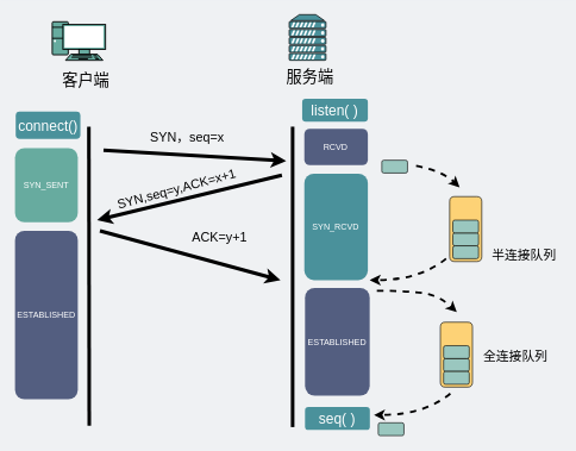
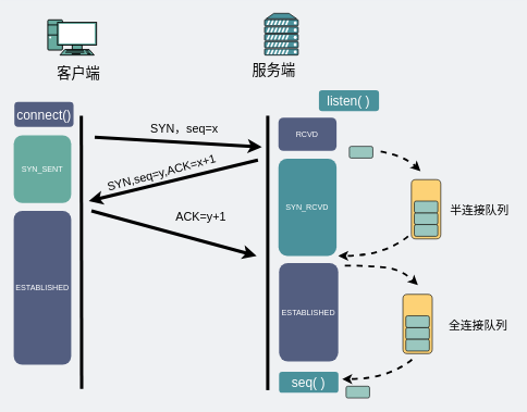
- <mxCell id="5" value="服务端" style="text;html=1;strokeColor=none;fillColor=none;align=center;verticalAlign=middle;whiteSpace=wrap;rounded=0;fontSize=22;" parent="1" vertex="1"><mxGeometry x="344" y="98" width="179" height="20" as="geometry" /></mxCell>
+ <mxCell id="5" value="服务端" style="text;html=1;strokeColor=none;fillColor=none;align=center;verticalAlign=middle;whiteSpace=wrap;rounded=0;fontSize=22;" parent="1" vertex="1"><mxGeometry x="329" y="98" width="179" height="20" as="geometry" /></mxCell>
- <mxCell id="21" value="&lt;span style=&quot;font-size: 20px&quot;&gt;listen( )&lt;/span&gt;" style="rounded=1;whiteSpace=wrap;html=1;strokeColor=none;fontColor=#FFFFFF;fillColor=#4A919B;" parent="1" vertex="1"><mxGeometry x="422.41" y="138" width="92" height="32" as="geometry" /></mxCell>
+ <mxCell id="21" value="&lt;span style=&quot;font-size: 20px&quot;&gt;listen( )&lt;/span&gt;" style="rounded=1;whiteSpace=wrap;html=1;strokeColor=none;fontColor=#FFFFFF;fillColor=#4A919B;" parent="1" vertex="1"><mxGeometry x="487.41" y="138" width="92" height="32" as="geometry" /></mxCell>
- <mxCell id="20" value="&lt;span style=&quot;font-size: 20px&quot;&gt;connect()&lt;/span&gt;" style="rounded=1;whiteSpace=wrap;html=1;strokeColor=none;fillColor=#4A919B;fontColor=#FFFFFF;" parent="1" vertex="1"><mxGeometry x="21" y="156" width="90.59" height="38" as="geometry" /></mxCell>
+ <mxCell id="20" value="&lt;span style=&quot;font-size: 20px&quot;&gt;connect()&lt;/span&gt;" style="rounded=1;whiteSpace=wrap;html=1;strokeColor=none;fillColor=#535e80;fontColor=#FFFFFF;" parent="1" vertex="1"><mxGeometry x="21" y="156" width="90.59" height="38" as="geometry" /></mxCell>
- <mxCell id="8" value="&lt;font style=&quot;font-size: 18px&quot;&gt;SYN，seq=x&lt;/font&gt;" style="text;html=1;strokeColor=none;fillColor=none;align=center;verticalAlign=middle;whiteSpace=wrap;rounded=0;fontSize=20;" parent="1" vertex="1"><mxGeometry x="191" y="181" width="141" height="21" as="geometry" /></mxCell>
+ <mxCell id="8" value="&lt;font style=&quot;font-size: 18px&quot;&gt;SYN，seq=x&lt;/font&gt;" style="text;html=1;strokeColor=none;fillColor=none;align=center;verticalAlign=middle;whiteSpace=wrap;rounded=0;fontSize=20;" parent="1" vertex="1"><mxGeometry x="211" y="186" width="141" height="21" as="geometry" /></mxCell>
- <mxCell id="23" value="&lt;font style=&quot;font-size: 18px&quot;&gt;半连接队列&lt;/font&gt;" style="text;html=1;strokeColor=none;fillColor=none;align=center;verticalAlign=middle;whiteSpace=wrap;rounded=0;" parent="1" vertex="1"><mxGeometry x="683" y="339" width="101" height="38" as="geometry" /></mxCell>
+ <mxCell id="23" value="&lt;font style=&quot;font-size: 18px&quot;&gt;半连接队列&lt;/font&gt;" style="text;html=1;strokeColor=none;fillColor=none;align=center;verticalAlign=middle;whiteSpace=wrap;rounded=0;" parent="1" vertex="1"><mxGeometry x="683" y="304" width="101" height="38" as="geometry" /></mxCell>
- <mxCell id="25" value="&lt;font style=&quot;font-size: 18px&quot;&gt;全连接队列&lt;/font&gt;" style="text;html=1;strokeColor=none;fillColor=none;align=center;verticalAlign=middle;whiteSpace=wrap;rounded=0;" parent="1" vertex="1"><mxGeometry x="669.5" y="482" width="103" height="35" as="geometry" /></mxCell>
+ <mxCell id="25" value="&lt;font style=&quot;font-size: 18px&quot;&gt;全连接队列&lt;/font&gt;" style="text;html=1;strokeColor=none;fillColor=none;align=center;verticalAlign=middle;whiteSpace=wrap;rounded=0;" parent="1" vertex="1"><mxGeometry x="679.5" y="482" width="103" height="35" as="geometry" /></mxCell>
